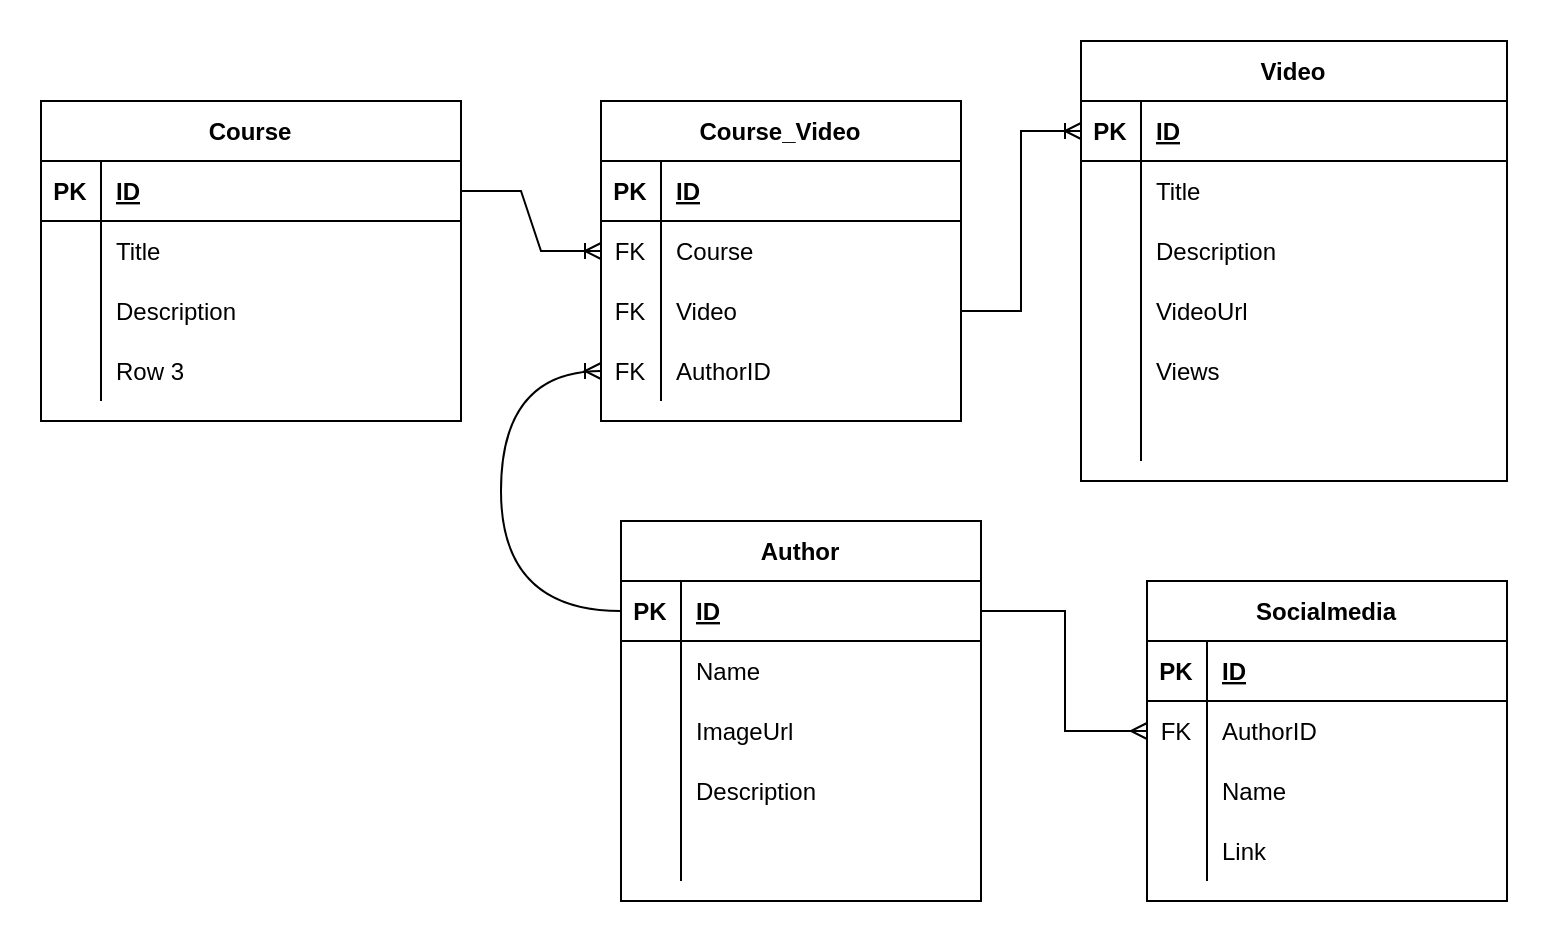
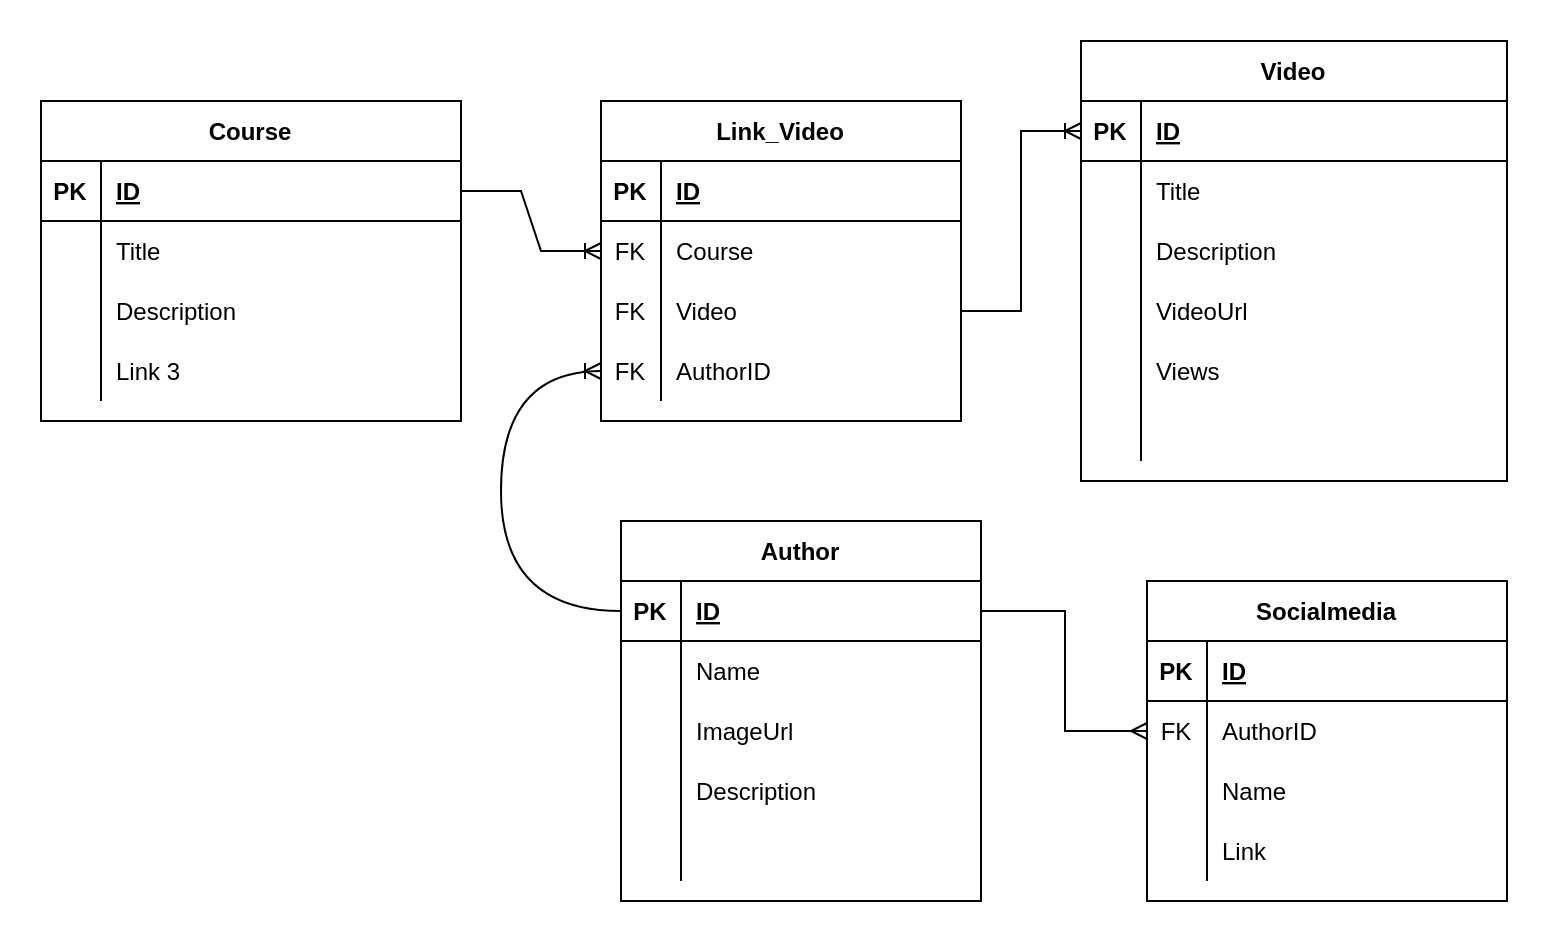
- <mxCell id="34" value="Course_Video" style="shape=table;startSize=30;container=1;collapsible=1;childLayout=tableLayout;fixedRows=1;rowLines=0;fontStyle=1;align=center;resizeLast=1;" vertex="1" parent="1"><mxGeometry x="300" y="50" width="180" height="160" as="geometry" /></mxCell>
+ <mxCell id="34" value="Link_Video" style="shape=table;startSize=30;container=1;collapsible=1;childLayout=tableLayout;fixedRows=1;rowLines=0;fontStyle=1;align=center;resizeLast=1;" vertex="1" parent="1"><mxGeometry x="300" y="50" width="180" height="160" as="geometry" /></mxCell>
- <mxCell id="33" value="Row 3" style="shape=partialRectangle;connectable=0;fillColor=none;top=0;left=0;bottom=0;right=0;align=left;spacingLeft=6;overflow=hidden;" vertex="1" parent="31"><mxGeometry x="30" width="180" height="30" as="geometry"><mxRectangle width="180" height="30" as="alternateBounds" /></mxGeometry></mxCell>
+ <mxCell id="33" value="Link 3" style="shape=partialRectangle;connectable=0;fillColor=none;top=0;left=0;bottom=0;right=0;align=left;spacingLeft=6;overflow=hidden;" vertex="1" parent="31"><mxGeometry x="30" width="180" height="30" as="geometry"><mxRectangle width="180" height="30" as="alternateBounds" /></mxGeometry></mxCell>
